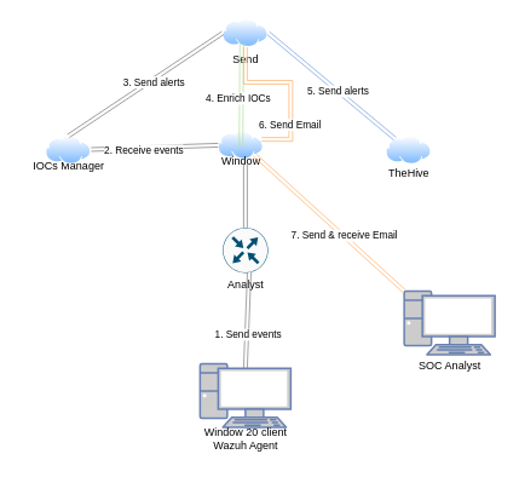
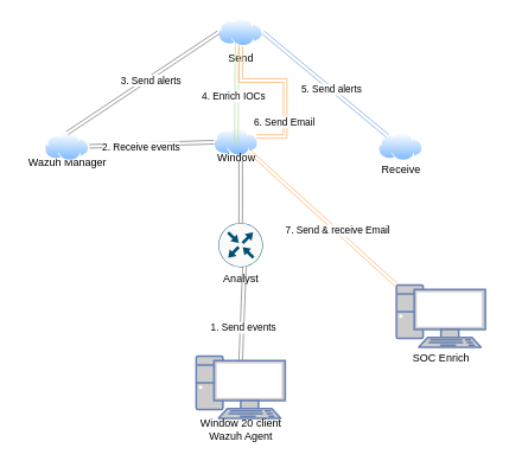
- <mxCell id="22" value="IOCs Manager" style="text;html=1;align=center;verticalAlign=middle;resizable=0;points=[];autosize=1;strokeColor=none;fillColor=none;" vertex="1" parent="21"><mxGeometry y="19.312" width="110" height="30" as="geometry" /></mxCell>
+ <mxCell id="22" value="Wazuh Manager" style="text;html=1;align=center;verticalAlign=middle;resizable=0;points=[];autosize=1;strokeColor=none;fillColor=none;" vertex="1" parent="21"><mxGeometry y="19.312" width="110" height="30" as="geometry" /></mxCell>
- <mxCell id="13" value="TheHive" style="text;html=1;align=center;verticalAlign=middle;resizable=0;points=[];autosize=1;strokeColor=none;fillColor=none;" vertex="1" parent="12"><mxGeometry y="26" width="70" height="30" as="geometry" /></mxCell>
+ <mxCell id="13" value="Receive" style="text;html=1;align=center;verticalAlign=middle;resizable=0;points=[];autosize=1;strokeColor=none;fillColor=none;" vertex="1" parent="12"><mxGeometry y="26" width="70" height="30" as="geometry" /></mxCell>
- <mxCell id="17" value="SOC Analyst" style="text;html=1;align=center;verticalAlign=middle;resizable=0;points=[];autosize=1;strokeColor=none;fillColor=none;" vertex="1" parent="15"><mxGeometry x="10" y="68" width="90" height="30" as="geometry" /></mxCell>
+ <mxCell id="17" value="SOC Enrich" style="text;html=1;align=center;verticalAlign=middle;resizable=0;points=[];autosize=1;strokeColor=none;fillColor=none;" vertex="1" parent="15"><mxGeometry x="10" y="68" width="90" height="30" as="geometry" /></mxCell>
